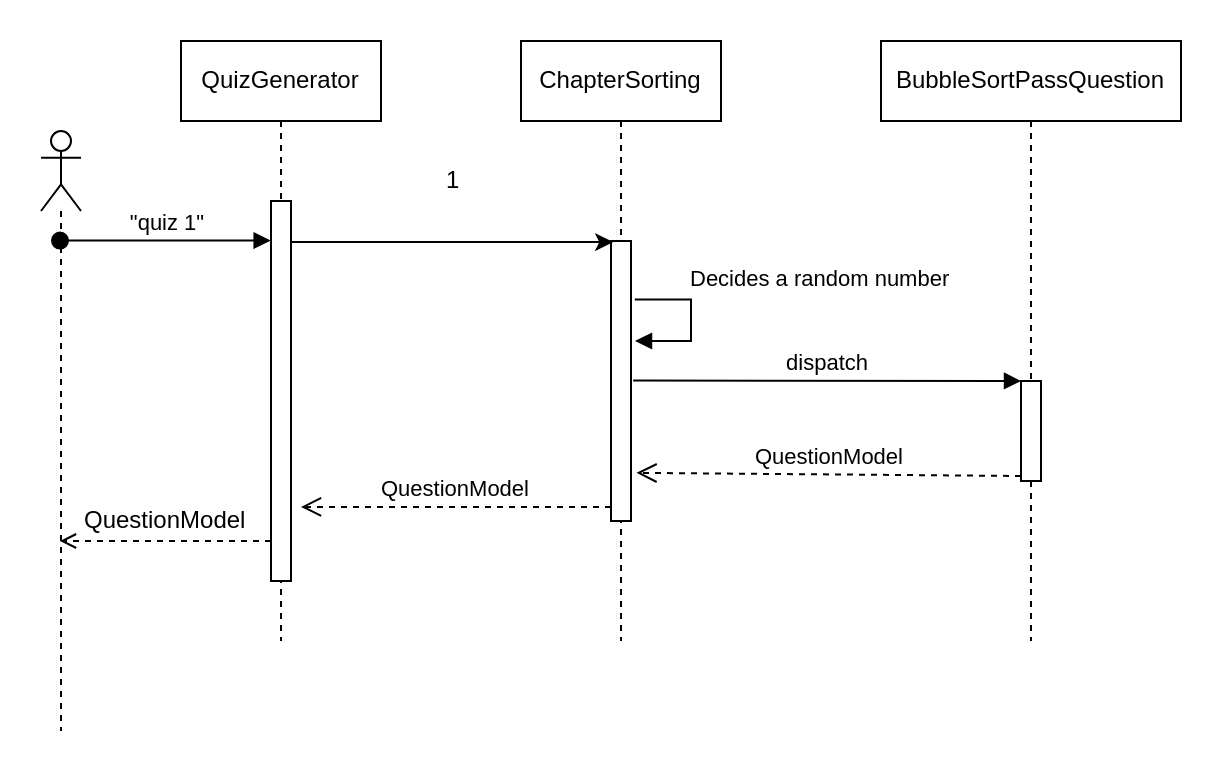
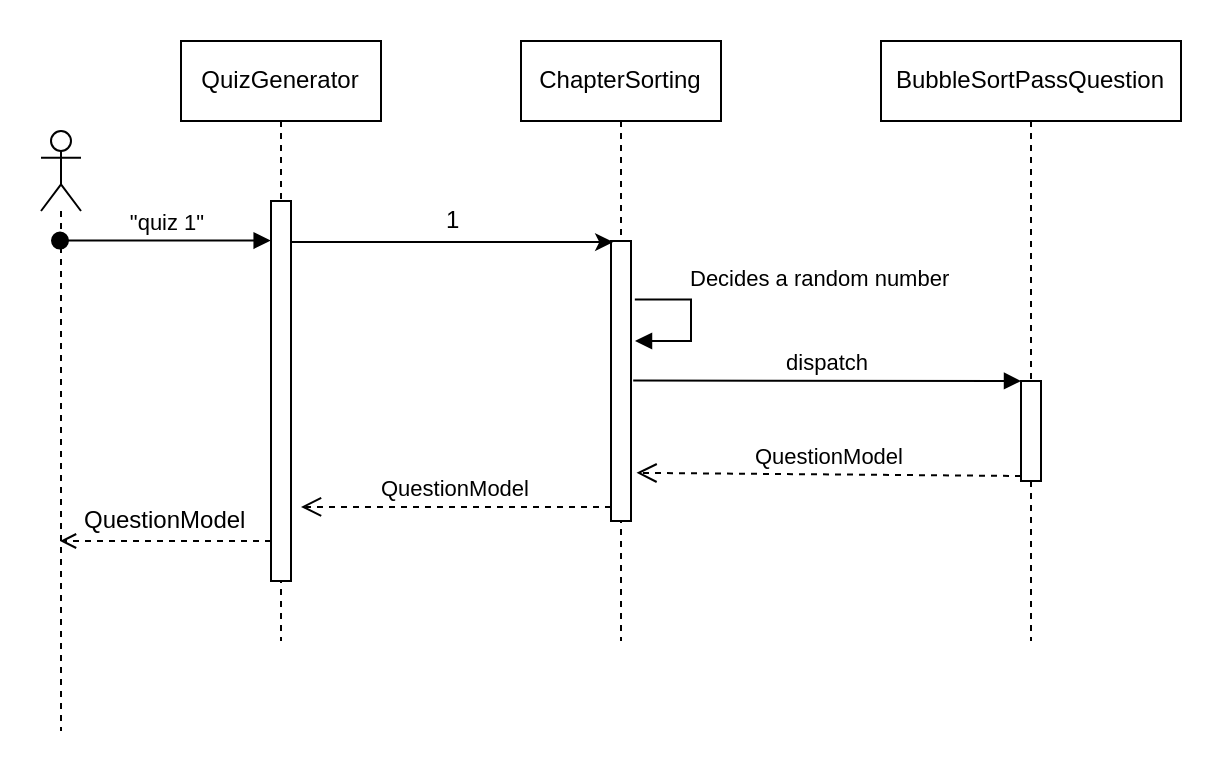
- <mxCell id="8" value="1" style="text;html=1;resizable=0;points=[];autosize=1;align=left;verticalAlign=top;spacingTop=-4;" vertex="1" parent="1"><mxGeometry x="221" y="80" width="20" height="20" as="geometry" /></mxCell>
+ <mxCell id="8" value="1" style="text;html=1;resizable=0;points=[];autosize=1;align=left;verticalAlign=top;spacingTop=-4;" vertex="1" parent="1"><mxGeometry x="221" y="100" width="20" height="20" as="geometry" /></mxCell>
